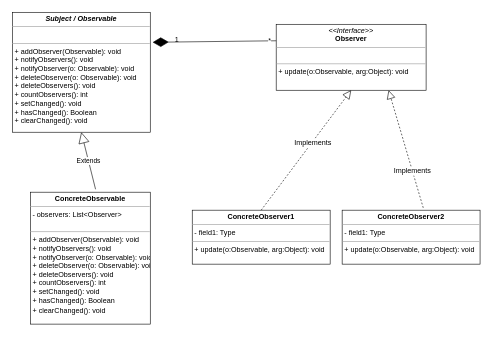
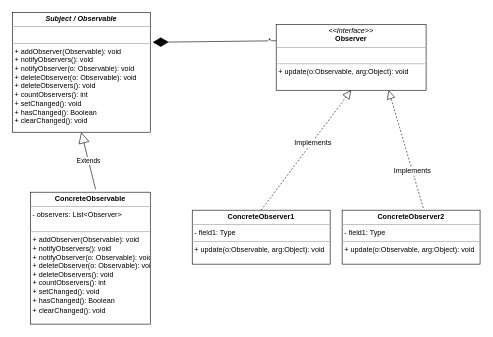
- <mxCell id="14" value="1" parent="1" vertex="1" style="text;html=1;align=center;verticalAlign=middle;resizable=0;points=[];autosize=1;"><mxGeometry as="geometry" height="20" width="20" y="56" x="284" /></mxCell>
